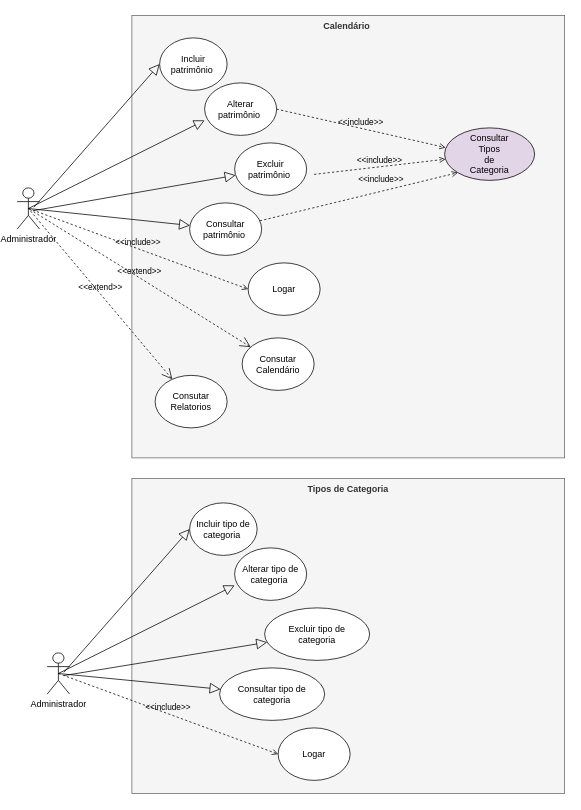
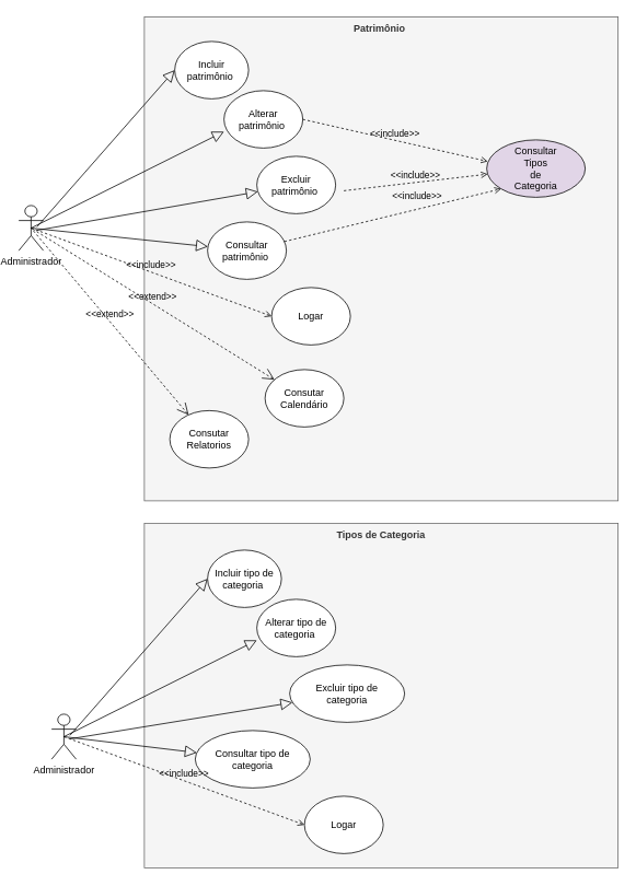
- <mxCell id="2" value="Calendário&amp;nbsp;" style="shape=rect;html=1;verticalAlign=top;fontStyle=1;whiteSpace=wrap;align=center;fillColor=#f5f5f5;fontColor=#333333;strokeColor=#666666;" parent="1" vertex="1"><mxGeometry x="173" y="20" width="577" height="590" as="geometry" /></mxCell>
+ <mxCell id="2" value="Patrimônio&amp;nbsp;" style="shape=rect;html=1;verticalAlign=top;fontStyle=1;whiteSpace=wrap;align=center;fillColor=#f5f5f5;fontColor=#333333;strokeColor=#666666;" parent="1" vertex="1"><mxGeometry x="173" y="20" width="577" height="590" as="geometry" /></mxCell>
- <mxCell id="30" value="Consultar tipo de categoria" style="ellipse;whiteSpace=wrap;html=1;" vertex="1" parent="1"><mxGeometry x="290" y="890" width="140" height="70" as="geometry" /></mxCell>
+ <mxCell id="30" value="Consultar tipo de categoria" style="ellipse;whiteSpace=wrap;html=1;" vertex="1" parent="1"><mxGeometry x="235" y="890" width="140" height="70" as="geometry" /></mxCell>
